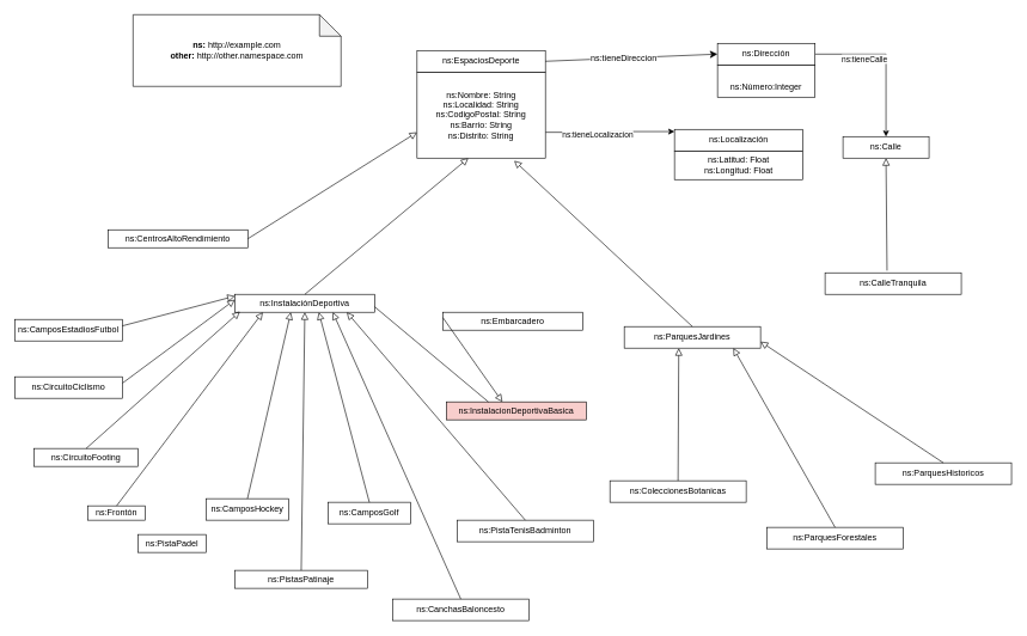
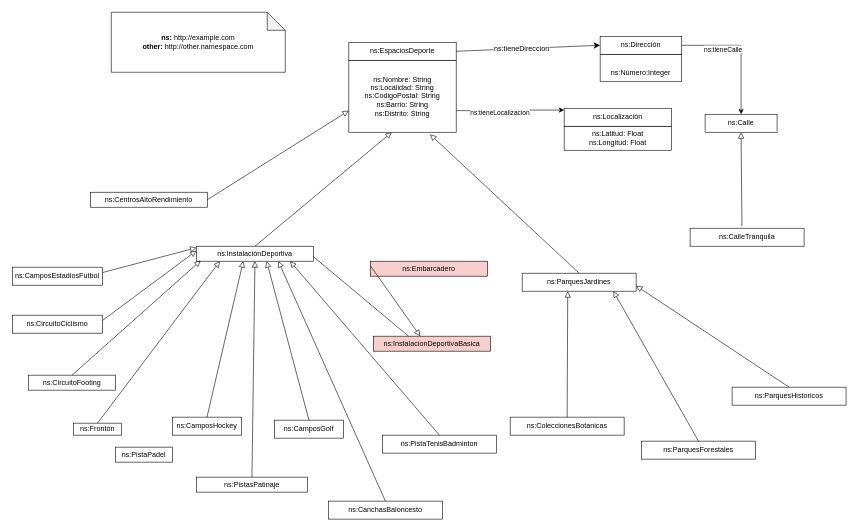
- <mxCell id="38" value="ns:Embarcadero" style="rounded=0;whiteSpace=wrap;html=1;snapToPoint=1;points=[[0.1,0],[0.2,0],[0.3,0],[0.4,0],[0.5,0],[0.6,0],[0.7,0],[0.8,0],[0.9,0],[0,0.1],[0,0.3],[0,0.5],[0,0.7],[0,0.9],[0.1,1],[0.2,1],[0.3,1],[0.4,1],[0.5,1],[0.6,1],[0.7,1],[0.8,1],[0.9,1],[1,0.1],[1,0.3],[1,0.5],[1,0.7],[1,0.9]];" parent="1" vertex="1"><mxGeometry x="617" y="435" width="195" height="25" as="geometry" /></mxCell>
+ <mxCell id="38" value="ns:Embarcadero" style="rounded=0;whiteSpace=wrap;html=1;snapToPoint=1;points=[[0.1,0],[0.2,0],[0.3,0],[0.4,0],[0.5,0],[0.6,0],[0.7,0],[0.8,0],[0.9,0],[0,0.1],[0,0.3],[0,0.5],[0,0.7],[0,0.9],[0.1,1],[0.2,1],[0.3,1],[0.4,1],[0.5,1],[0.6,1],[0.7,1],[0.8,1],[0.9,1],[1,0.1],[1,0.3],[1,0.5],[1,0.7],[1,0.9]];fillColor=#f8cecc;" parent="1" vertex="1"><mxGeometry x="617" y="435" width="195" height="25" as="geometry" /></mxCell>
- <mxCell id="18" value="ns:ColeccionesBotanicas" style="rounded=0;whiteSpace=wrap;html=1;snapToPoint=1;points=[[0.1,0],[0.2,0],[0.3,0],[0.4,0],[0.5,0],[0.6,0],[0.7,0],[0.8,0],[0.9,0],[0,0.1],[0,0.3],[0,0.5],[0,0.7],[0,0.9],[0.1,1],[0.2,1],[0.3,1],[0.4,1],[0.5,1],[0.6,1],[0.7,1],[0.8,1],[0.9,1],[1,0.1],[1,0.3],[1,0.5],[1,0.7],[1,0.9]];" parent="1" vertex="1"><mxGeometry x="850" y="670" width="190" height="30" as="geometry" /></mxCell>
+ <mxCell id="18" value="ns:ColeccionesBotanicas" style="rounded=0;whiteSpace=wrap;html=1;snapToPoint=1;points=[[0.1,0],[0.2,0],[0.3,0],[0.4,0],[0.5,0],[0.6,0],[0.7,0],[0.8,0],[0.9,0],[0,0.1],[0,0.3],[0,0.5],[0,0.7],[0,0.9],[0.1,1],[0.2,1],[0.3,1],[0.4,1],[0.5,1],[0.6,1],[0.7,1],[0.8,1],[0.9,1],[1,0.1],[1,0.3],[1,0.5],[1,0.7],[1,0.9]];" parent="1" vertex="1"><mxGeometry x="850" y="695" width="190" height="30" as="geometry" /></mxCell>
